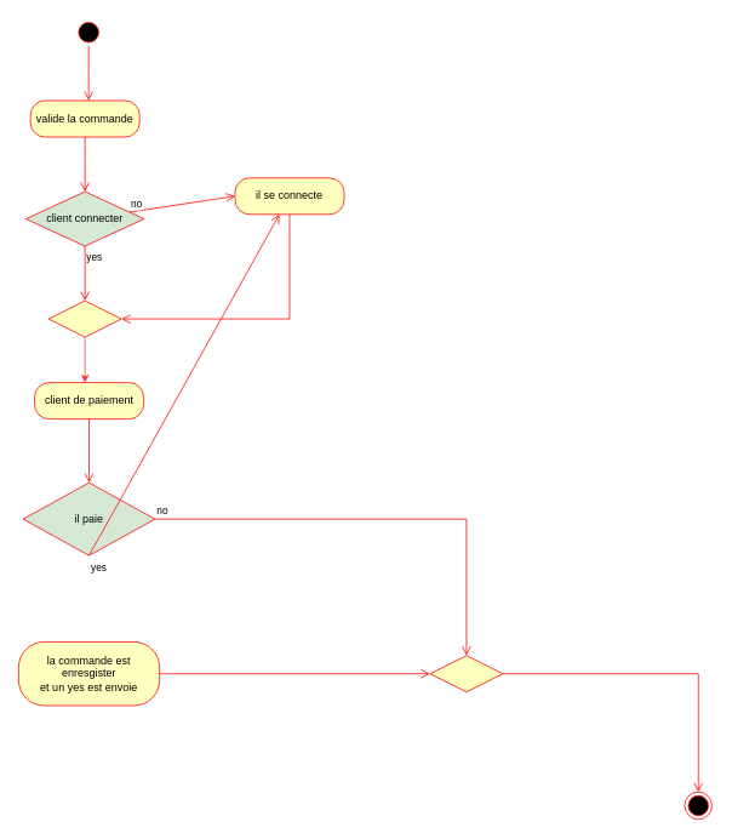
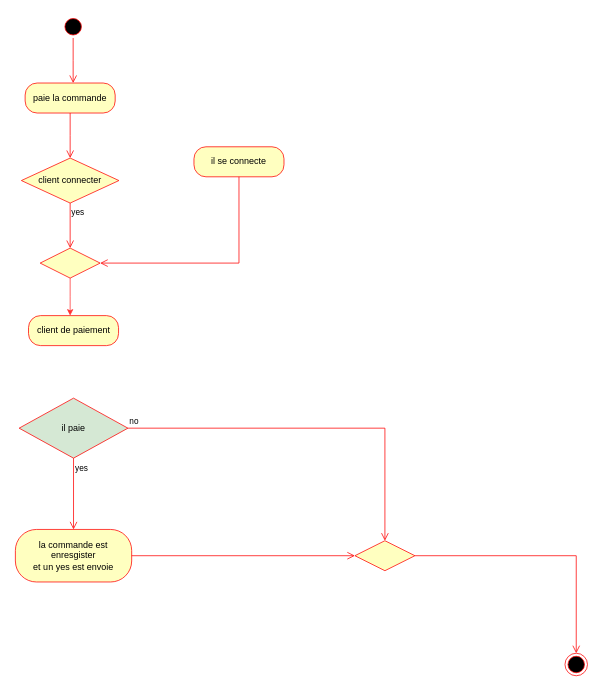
- <mxCell id="4" value="valide la commande" style="rounded=1;whiteSpace=wrap;html=1;arcSize=40;fontColor=#000000;fillColor=#ffffc0;strokeColor=#ff0000;" parent="1" vertex="1"><mxGeometry x="33" y="110" width="120" height="40" as="geometry" /></mxCell>
+ <mxCell id="4" value="paie la commande" style="rounded=1;whiteSpace=wrap;html=1;arcSize=40;fontColor=#000000;fillColor=#ffffc0;strokeColor=#ff0000;" parent="1" vertex="1"><mxGeometry x="33" y="110" width="120" height="40" as="geometry" /></mxCell>
- <mxCell id="7" value="no" style="html=1;align=left;verticalAlign=bottom;endArrow=open;endSize=8;strokeColor=#ff0000;rounded=0;entryX=0;entryY=0.5;entryDx=0;entryDy=0;" parent="1" source="6" target="9" edge="1"><mxGeometry x="-1" relative="1" as="geometry"><mxPoint x="233" y="230" as="targetPoint" /></mxGeometry></mxCell>
- <mxCell id="6" value="client connecter" style="rhombus;whiteSpace=wrap;html=1;fontColor=#000000;fillColor=#d5e8d4;strokeColor=#ff0000;" parent="1" vertex="1"><mxGeometry x="28" y="210" width="130" height="60" as="geometry" /></mxCell>
+ <mxCell id="6" value="client connecter" style="rhombus;whiteSpace=wrap;html=1;fontColor=#000000;fillColor=#ffffc0;strokeColor=#ff0000;" parent="1" vertex="1"><mxGeometry x="28" y="210" width="130" height="60" as="geometry" /></mxCell>
- <mxCell id="19" value="yes" style="html=1;align=left;verticalAlign=top;endArrow=open;endSize=8;strokeColor=#ff0000;rounded=0;exitX=0.5;exitY=1;exitDx=0;exitDy=0;" parent="1" source="16" edge="1" target="9"><mxGeometry x="-1" relative="1" as="geometry"><mxPoint x="97.5" y="660" as="targetPoint" /></mxGeometry></mxCell>
+ <mxCell id="19" value="yes" style="html=1;align=left;verticalAlign=top;endArrow=open;endSize=8;strokeColor=#ff0000;rounded=0;exitX=0.5;exitY=1;exitDx=0;exitDy=0;entryX=0.5;entryY=0;entryDx=0;entryDy=0;" parent="1" source="16" edge="1" target="20"><mxGeometry x="-1" relative="1" as="geometry"><mxPoint x="97.5" y="660" as="targetPoint" /></mxGeometry></mxCell>
- <mxCell id="15" value="" style="edgeStyle=orthogonalEdgeStyle;html=1;verticalAlign=bottom;endArrow=open;endSize=8;strokeColor=#ff0000;rounded=0;entryX=0.5;entryY=0;entryDx=0;entryDy=0;" parent="1" source="14" target="16" edge="1"><mxGeometry relative="1" as="geometry"><mxPoint x="97.5" y="520" as="targetPoint" /></mxGeometry></mxCell>
